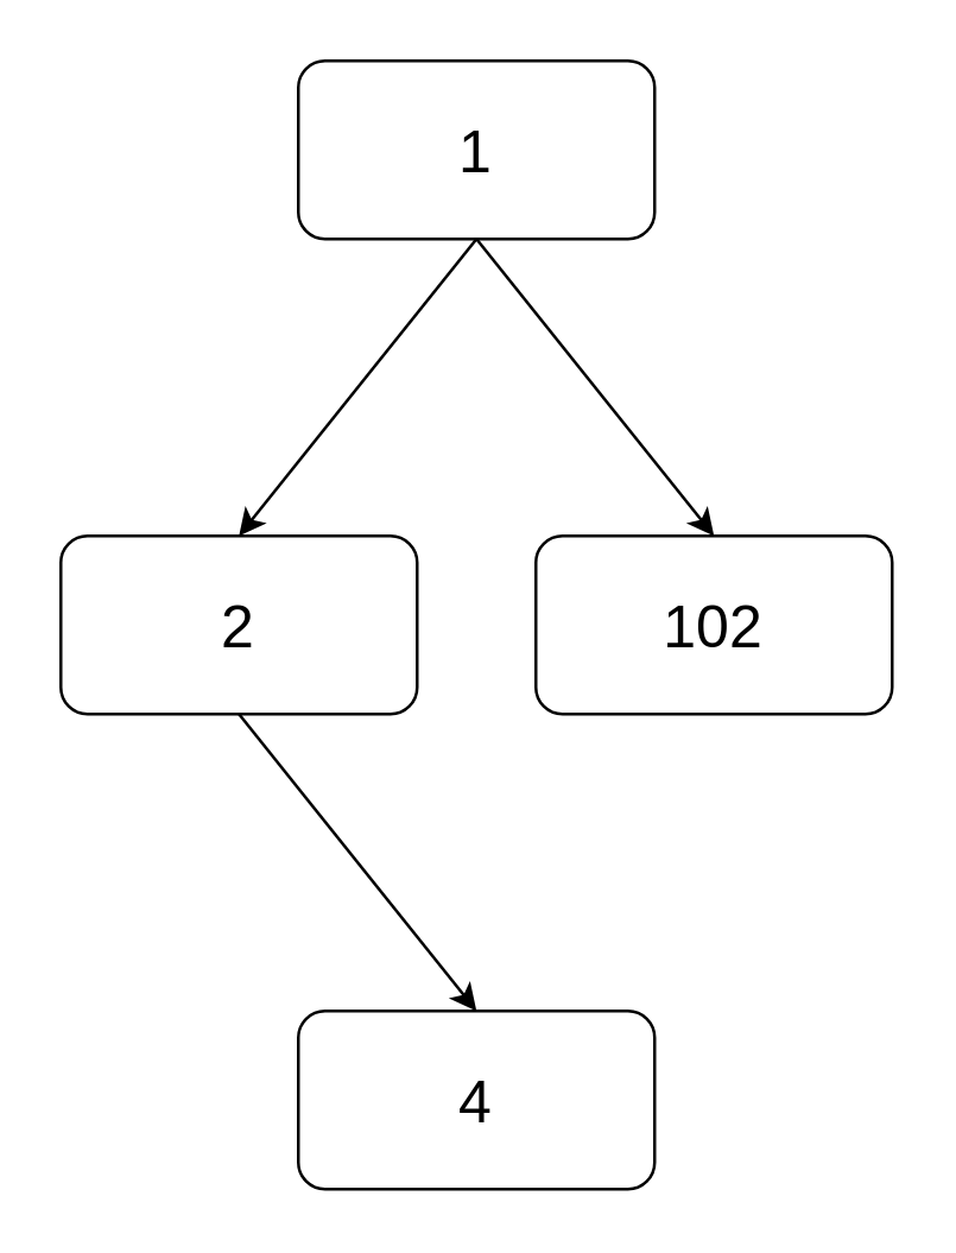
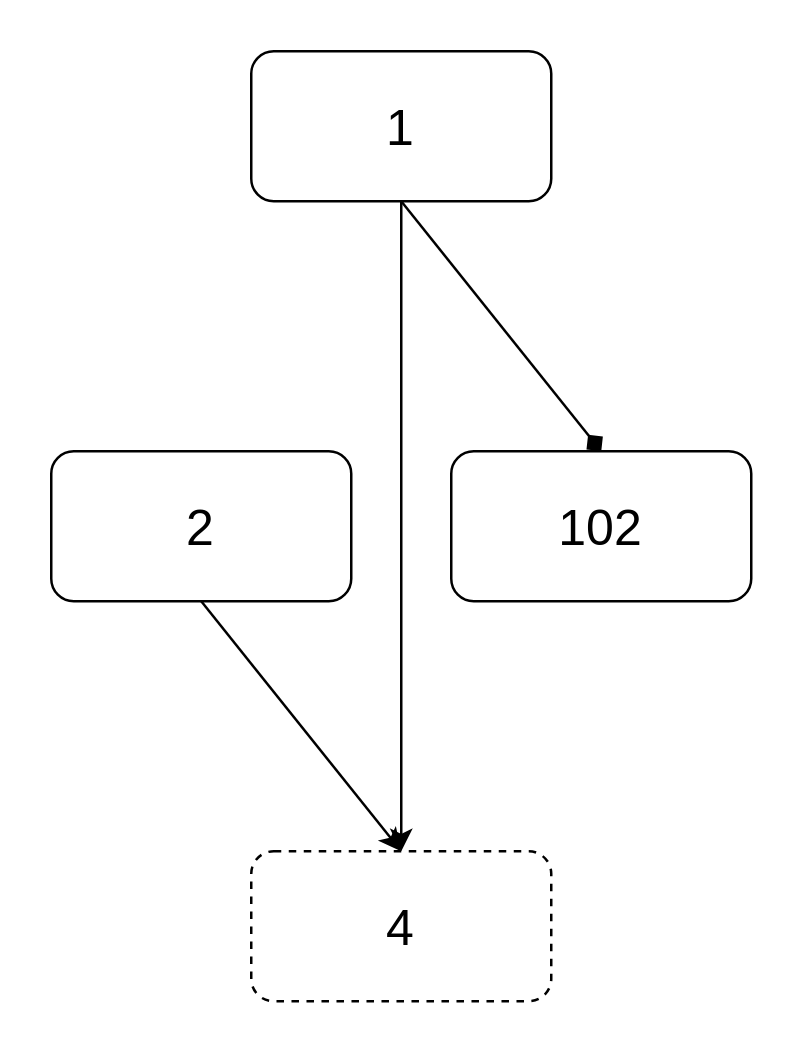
- <mxCell id="5" value="" style="endArrow=classic;html=1;rounded=0;fontSize=20;exitX=0.5;exitY=1;exitDx=0;exitDy=0;entryX=0.5;entryY=0;entryDx=0;entryDy=0;" edge="1" parent="1" source="2" target="3"><mxGeometry width="50" height="50" relative="1" as="geometry"><mxPoint x="140" y="70" as="sourcePoint" /><mxPoint x="190" y="20" as="targetPoint" /></mxGeometry></mxCell>
+ <mxCell id="5" value="" style="endArrow=classic;html=1;rounded=0;fontSize=20;exitX=0.5;exitY=1;exitDx=0;exitDy=0;" edge="1" parent="1" source="2" target="7"><mxGeometry width="50" height="50" relative="1" as="geometry"><mxPoint x="140" y="70" as="sourcePoint" /><mxPoint x="190" y="20" as="targetPoint" /></mxGeometry></mxCell>
- <mxCell id="6" value="" style="endArrow=classic;html=1;rounded=0;fontSize=20;exitX=0.5;exitY=1;exitDx=0;exitDy=0;entryX=0.5;entryY=0;entryDx=0;entryDy=0;" edge="1" parent="1" source="2" target="4"><mxGeometry width="50" height="50" relative="1" as="geometry"><mxPoint x="170" y="90" as="sourcePoint" /><mxPoint x="90" y="190" as="targetPoint" /></mxGeometry></mxCell>
+ <mxCell id="6" value="" style="endArrow=diamond;html=1;rounded=0;fontSize=20;exitX=0.5;exitY=1;exitDx=0;exitDy=0;entryX=0.5;entryY=0;entryDx=0;entryDy=0;" edge="1" parent="1" source="2" target="4"><mxGeometry width="50" height="50" relative="1" as="geometry"><mxPoint x="170" y="90" as="sourcePoint" /><mxPoint x="90" y="190" as="targetPoint" /></mxGeometry></mxCell>
- <mxCell id="7" value="&lt;span style=&quot;font-size: 20px;&quot;&gt;4&lt;/span&gt;" style="rounded=1;whiteSpace=wrap;html=1;" vertex="1" parent="1"><mxGeometry x="100" y="340" width="120" height="60" as="geometry" /></mxCell>
+ <mxCell id="7" value="&lt;span style=&quot;font-size: 20px;&quot;&gt;4&lt;/span&gt;" style="rounded=1;whiteSpace=wrap;html=1;dashed=1;" vertex="1" parent="1"><mxGeometry x="100" y="340" width="120" height="60" as="geometry" /></mxCell>
